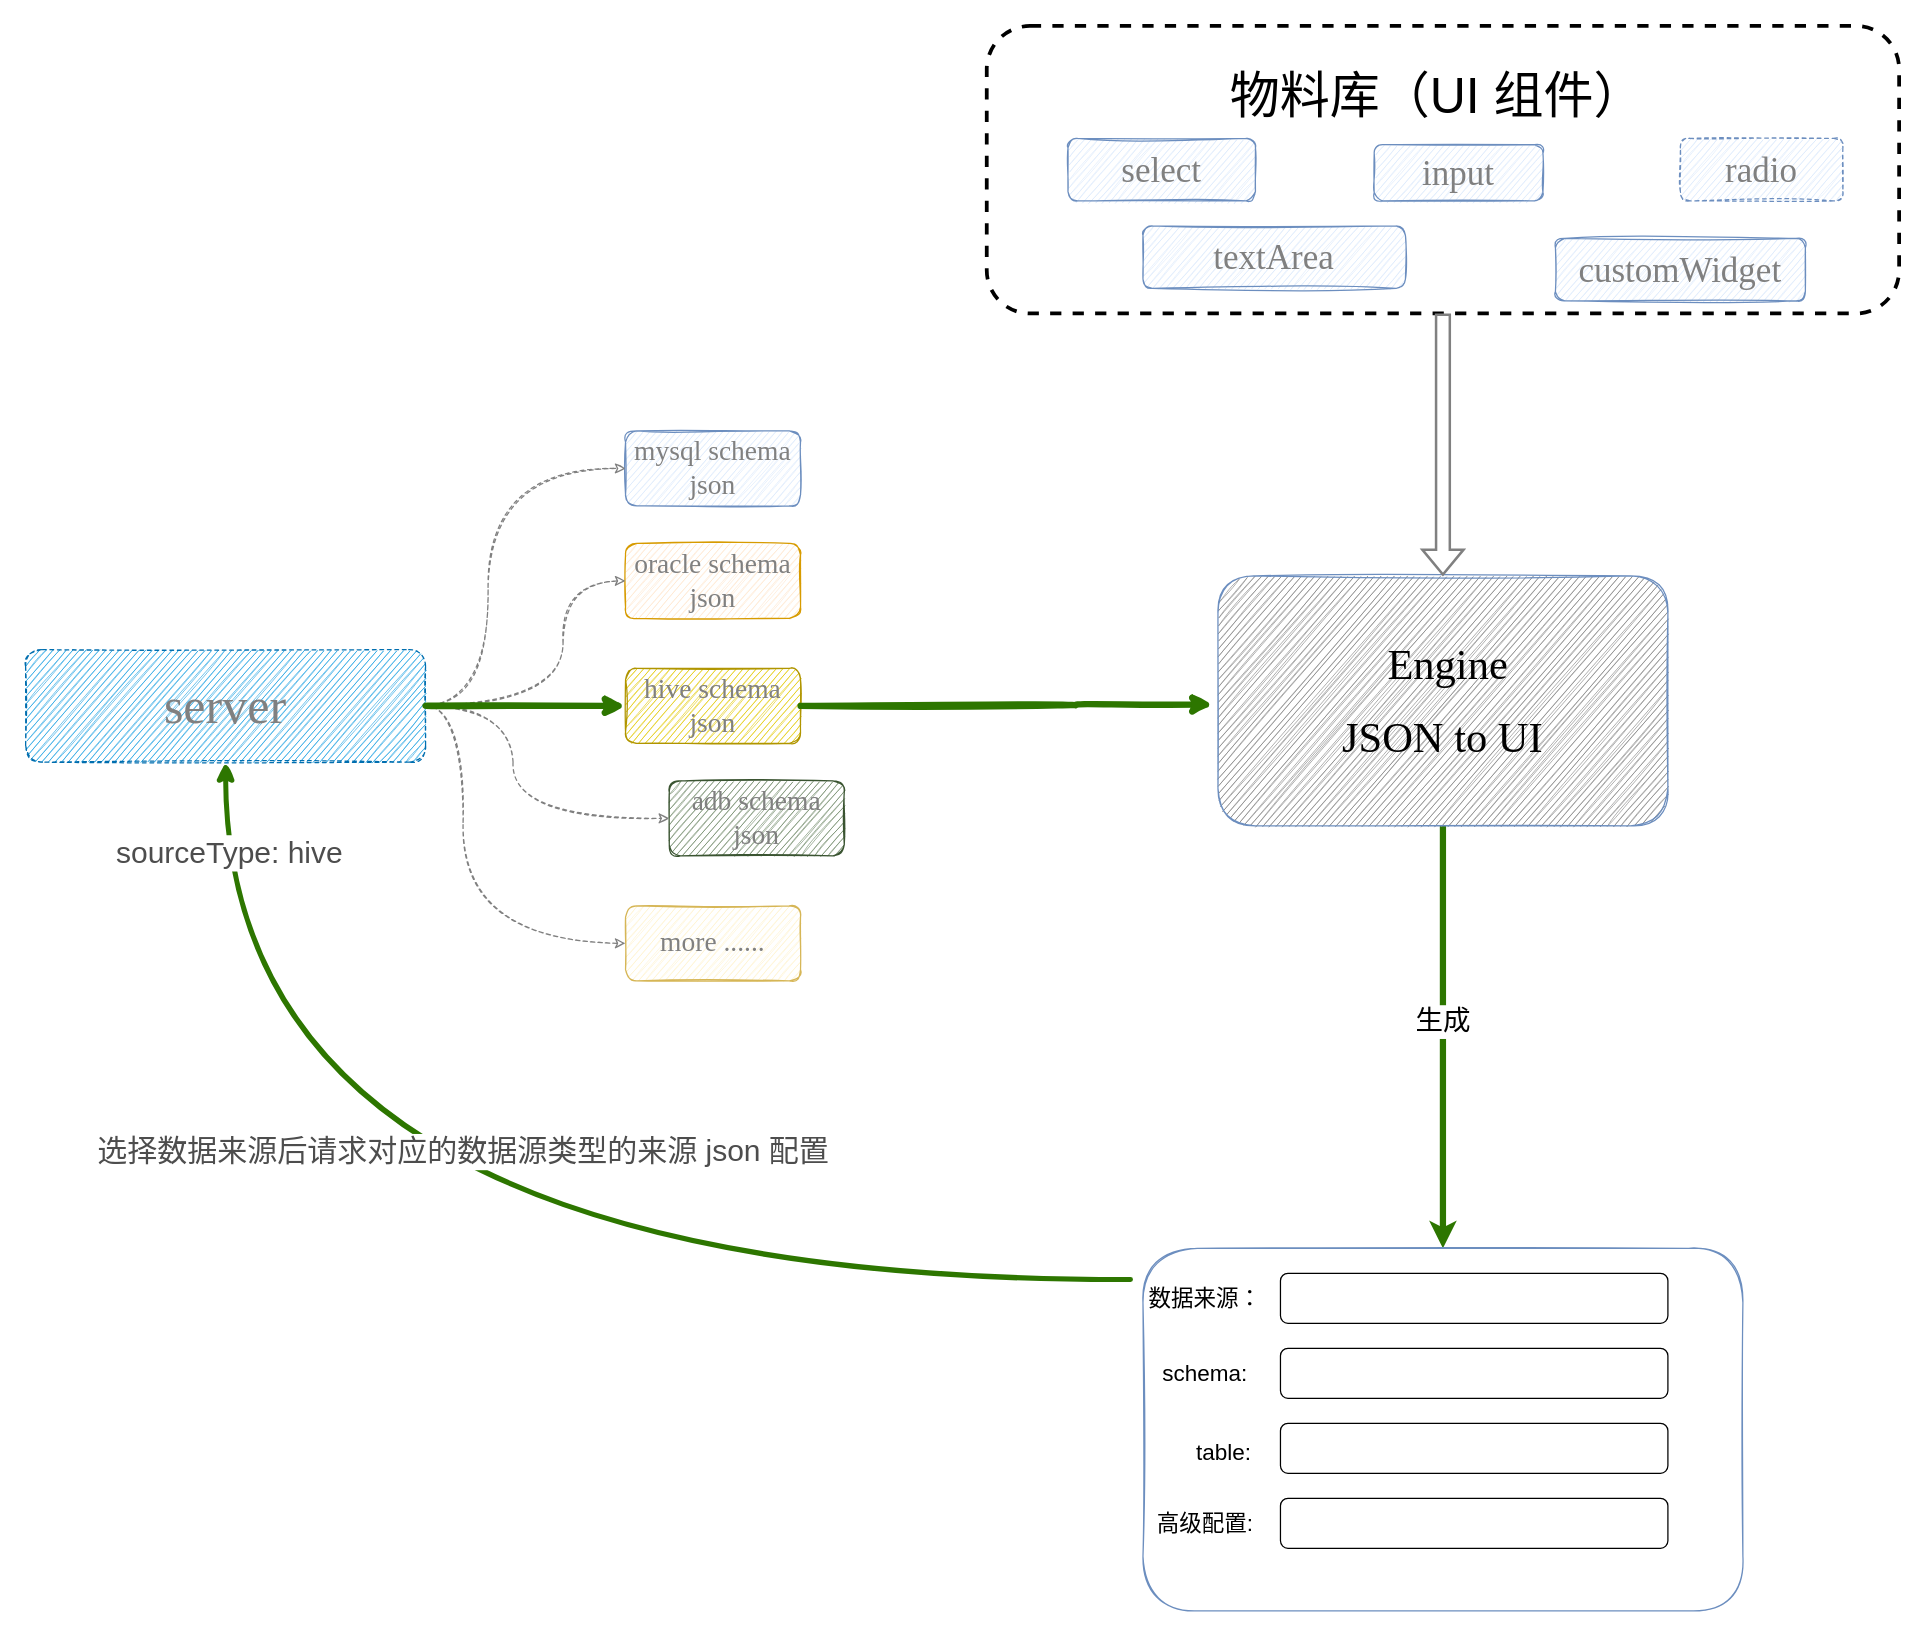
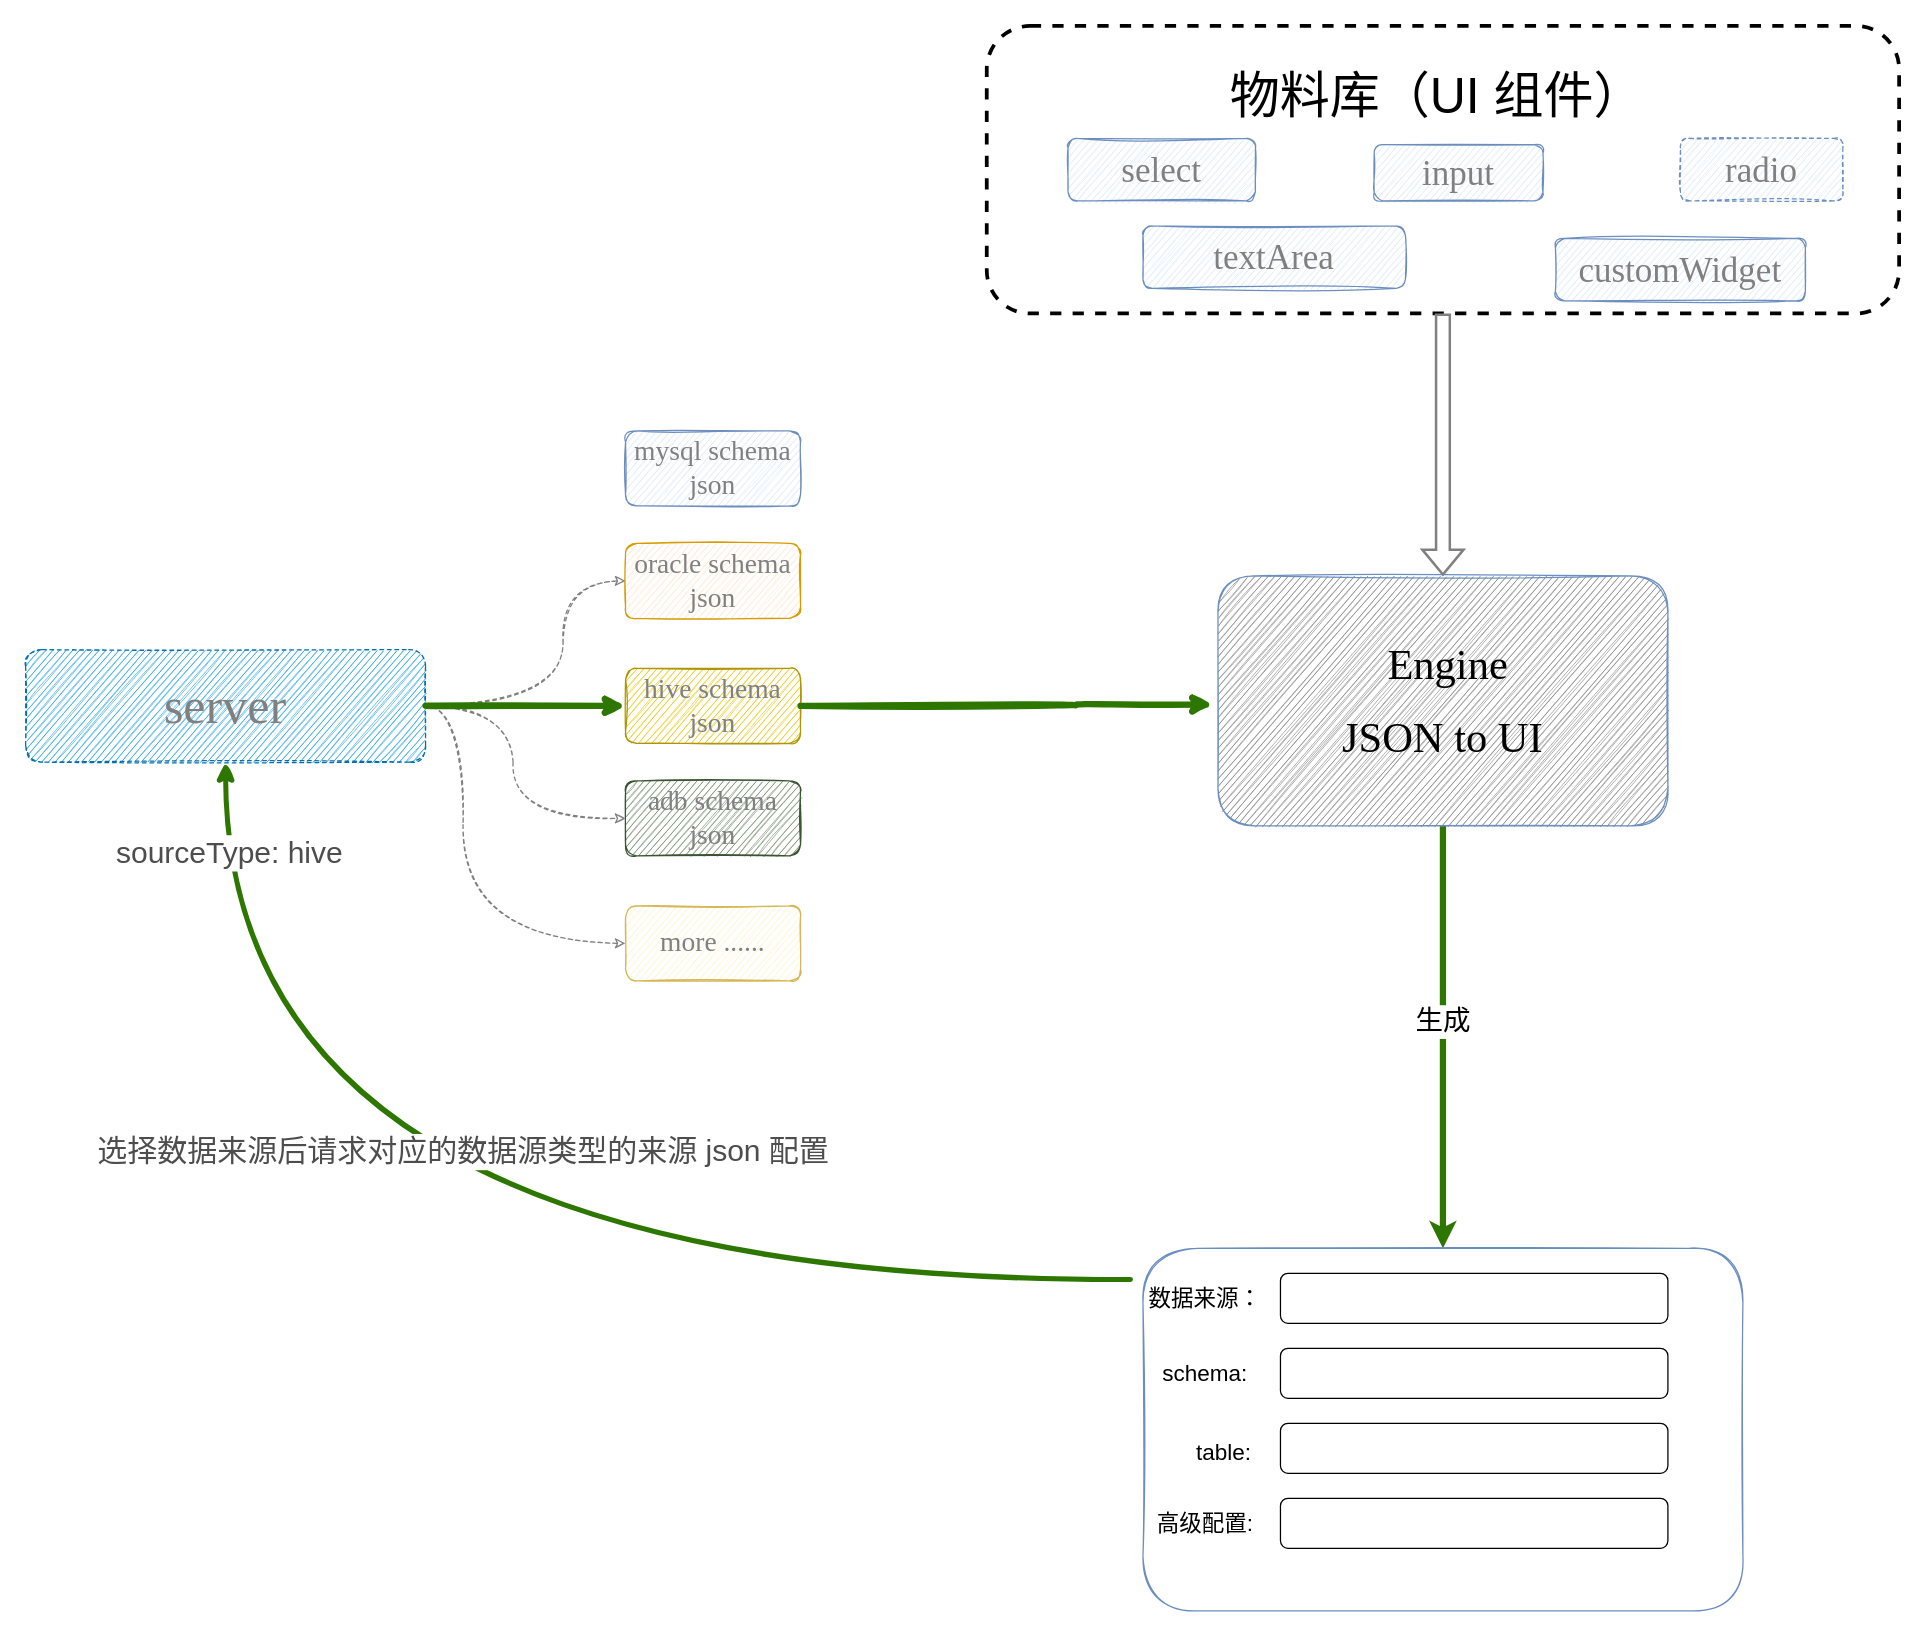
- <mxCell id="25" value="" style="edgeStyle=orthogonalEdgeStyle;curved=1;sketch=1;orthogonalLoop=1;jettySize=auto;html=1;fontFamily=Comic Sans MS;fontSize=14;fontColor=#666666;fillColor=#dae8fc;strokeColor=#808080;rounded=0;dashed=1;endArrow=classic;endFill=0;exitX=1;exitY=0.5;exitDx=0;exitDy=0;entryX=0;entryY=0.5;entryDx=0;entryDy=0;" parent="1" source="10" target="6" edge="1"><mxGeometry relative="1" as="geometry"><mxPoint x="470" y="584" as="sourcePoint" /><mxPoint x="470" y="664" as="targetPoint" /><Array as="points"><mxPoint x="340" y="564" /><mxPoint x="390" y="564" /><mxPoint x="390" y="374" /></Array></mxGeometry></mxCell>
- <mxCell id="23" value="&lt;font color=&quot;#808080&quot; face=&quot;Comic Sans MS&quot; style=&quot;font-size: 22px;&quot;&gt;&lt;span style=&quot;font-size: 22px;&quot;&gt;adb schema json&lt;/span&gt;&lt;/font&gt;" style="rounded=1;whiteSpace=wrap;html=1;fillColor=#6d8764;strokeColor=#3A5431;sketch=1;fontSize=22;fontColor=#ffffff;" parent="1" vertex="1"><mxGeometry x="535" y="624" width="140" height="60" as="geometry" /></mxCell>
+ <mxCell id="23" value="&lt;font color=&quot;#808080&quot; face=&quot;Comic Sans MS&quot; style=&quot;font-size: 22px;&quot;&gt;&lt;span style=&quot;font-size: 22px;&quot;&gt;adb schema json&lt;/span&gt;&lt;/font&gt;" style="rounded=1;whiteSpace=wrap;html=1;fillColor=#6d8764;strokeColor=#3A5431;sketch=1;fontSize=22;fontColor=#ffffff;" parent="1" vertex="1"><mxGeometry x="500" y="624" width="140" height="60" as="geometry" /></mxCell>
